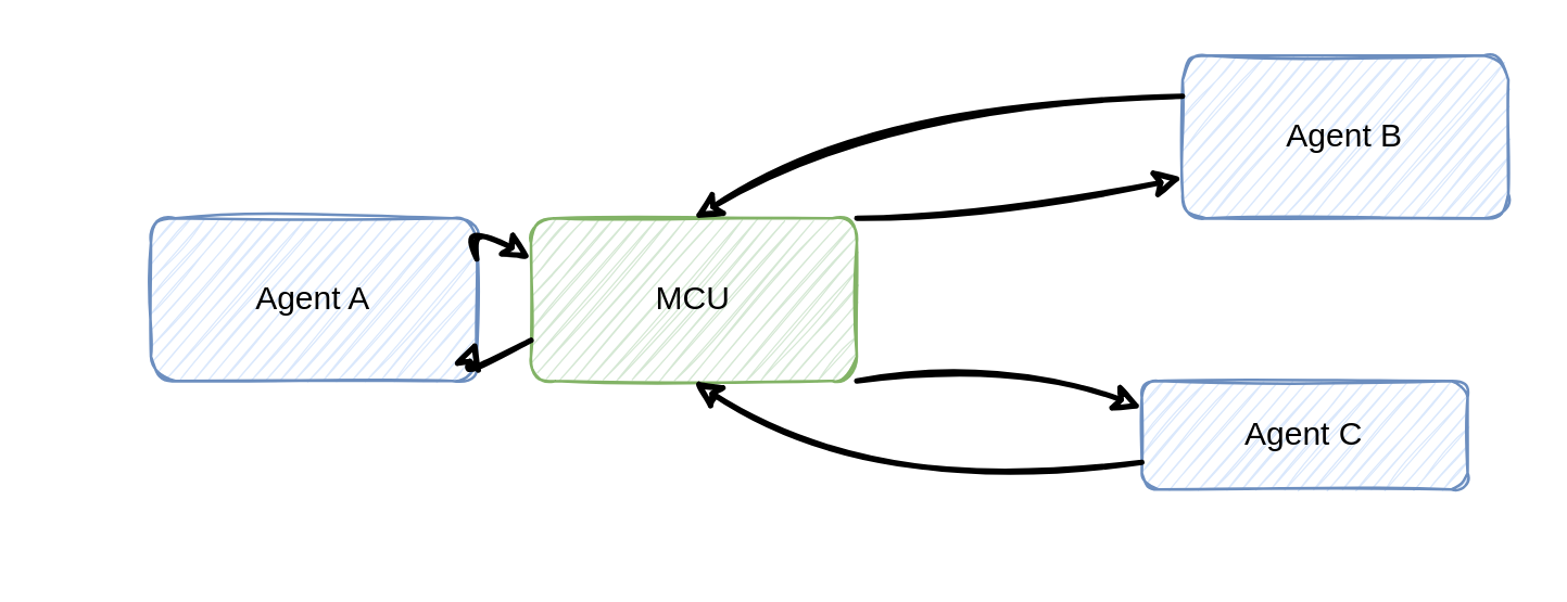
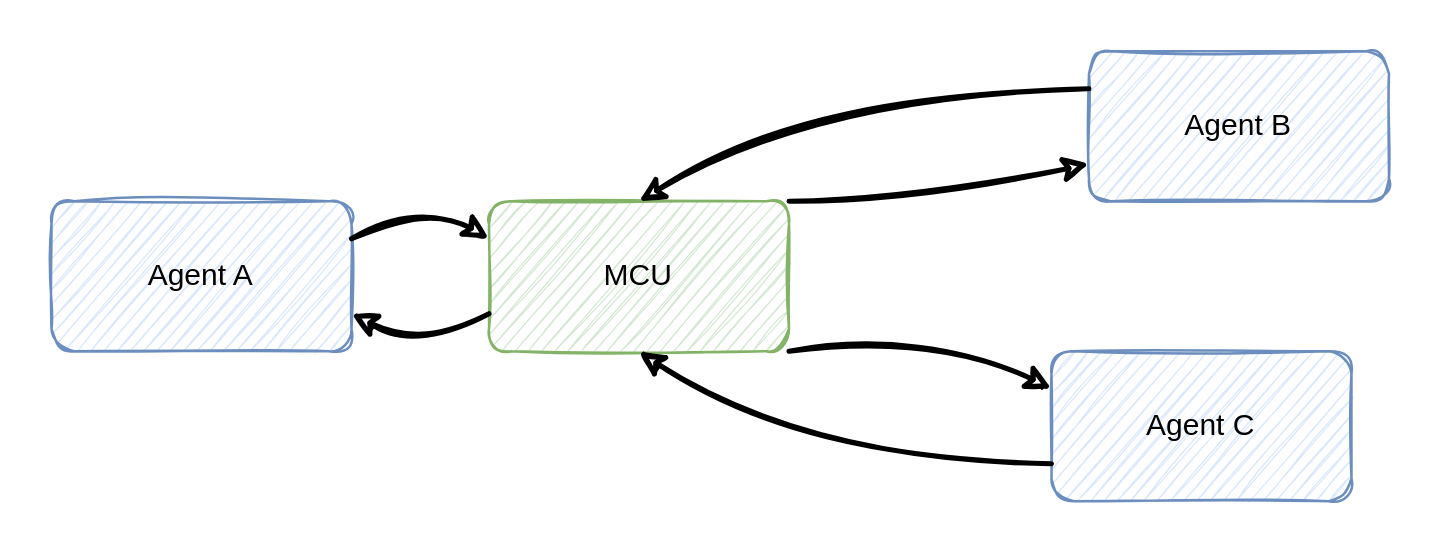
- <mxCell id="2" value="Agent A" style="rounded=1;whiteSpace=wrap;html=1;sketch=1;fillColor=#dae8fc;strokeColor=#6c8ebf;" parent="1" vertex="1"><mxGeometry x="55" y="80" width="120" height="60" as="geometry" /></mxCell>
+ <mxCell id="2" value="Agent A" style="rounded=1;whiteSpace=wrap;html=1;sketch=1;fillColor=#dae8fc;strokeColor=#6c8ebf;" parent="1" vertex="1"><mxGeometry x="20" y="80" width="120" height="60" as="geometry" /></mxCell>
- <mxCell id="4" value="Agent C" style="rounded=1;whiteSpace=wrap;html=1;sketch=1;fillColor=#dae8fc;strokeColor=#6c8ebf;" parent="1" vertex="1"><mxGeometry x="420" y="140" width="120" height="40" as="geometry" /></mxCell>
+ <mxCell id="4" value="Agent C" style="rounded=1;whiteSpace=wrap;html=1;sketch=1;fillColor=#dae8fc;strokeColor=#6c8ebf;" parent="1" vertex="1"><mxGeometry x="420" y="140" width="120" height="60" as="geometry" /></mxCell>
